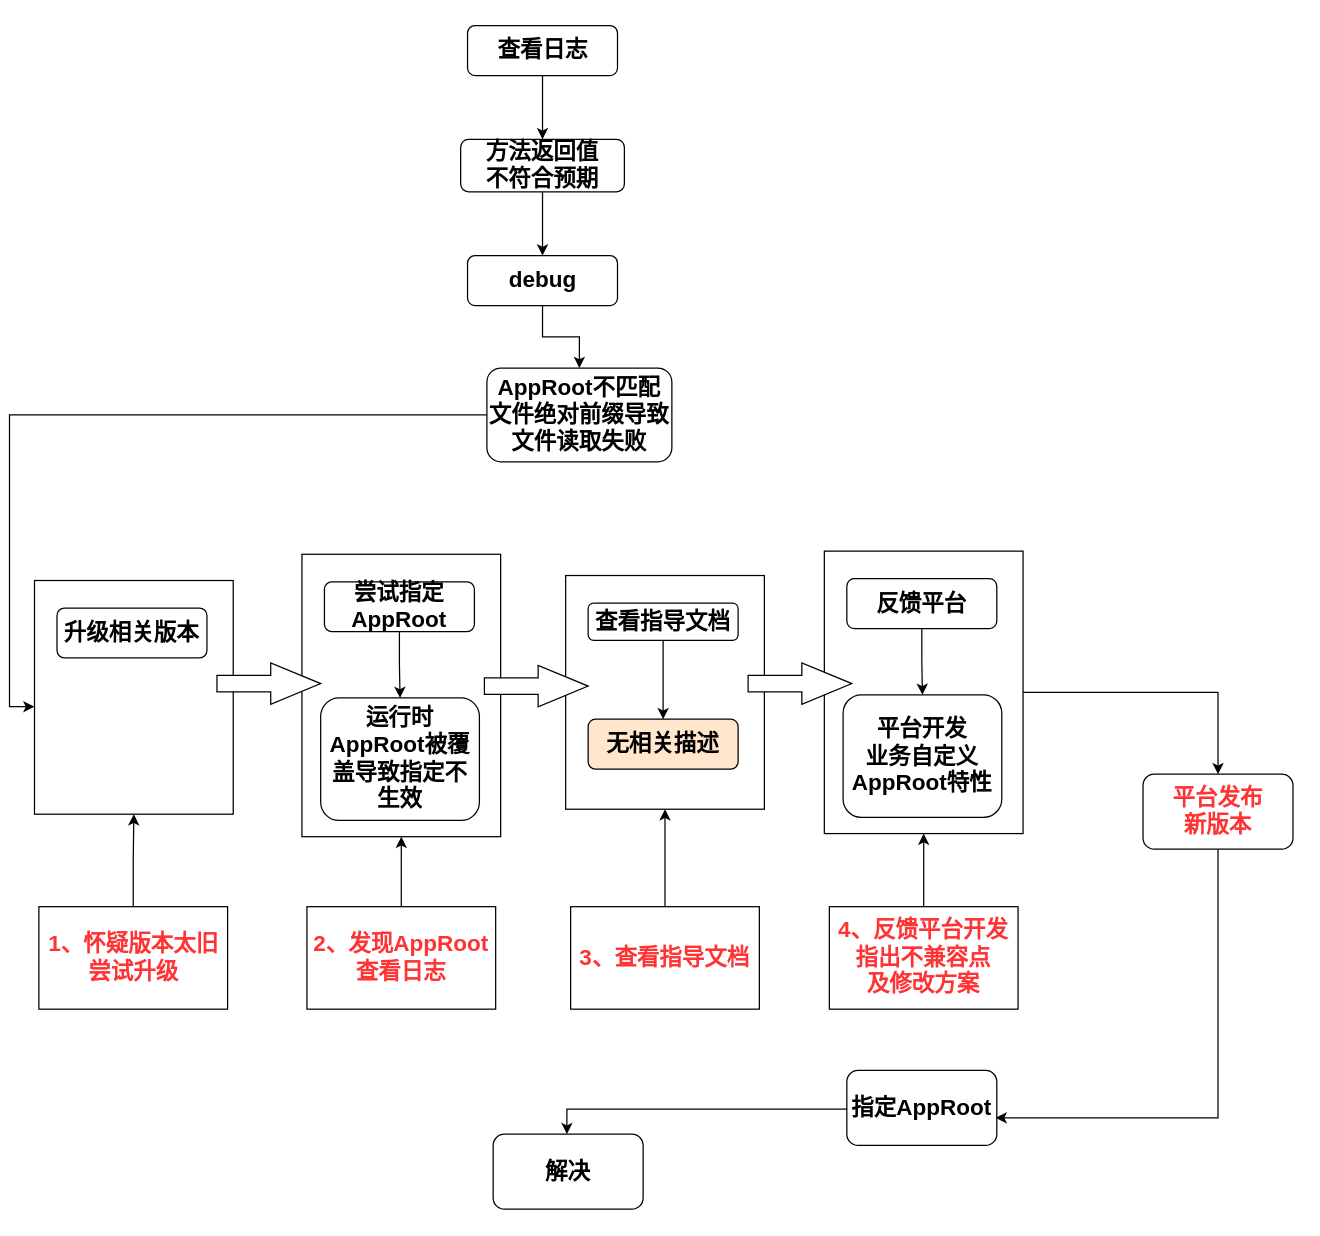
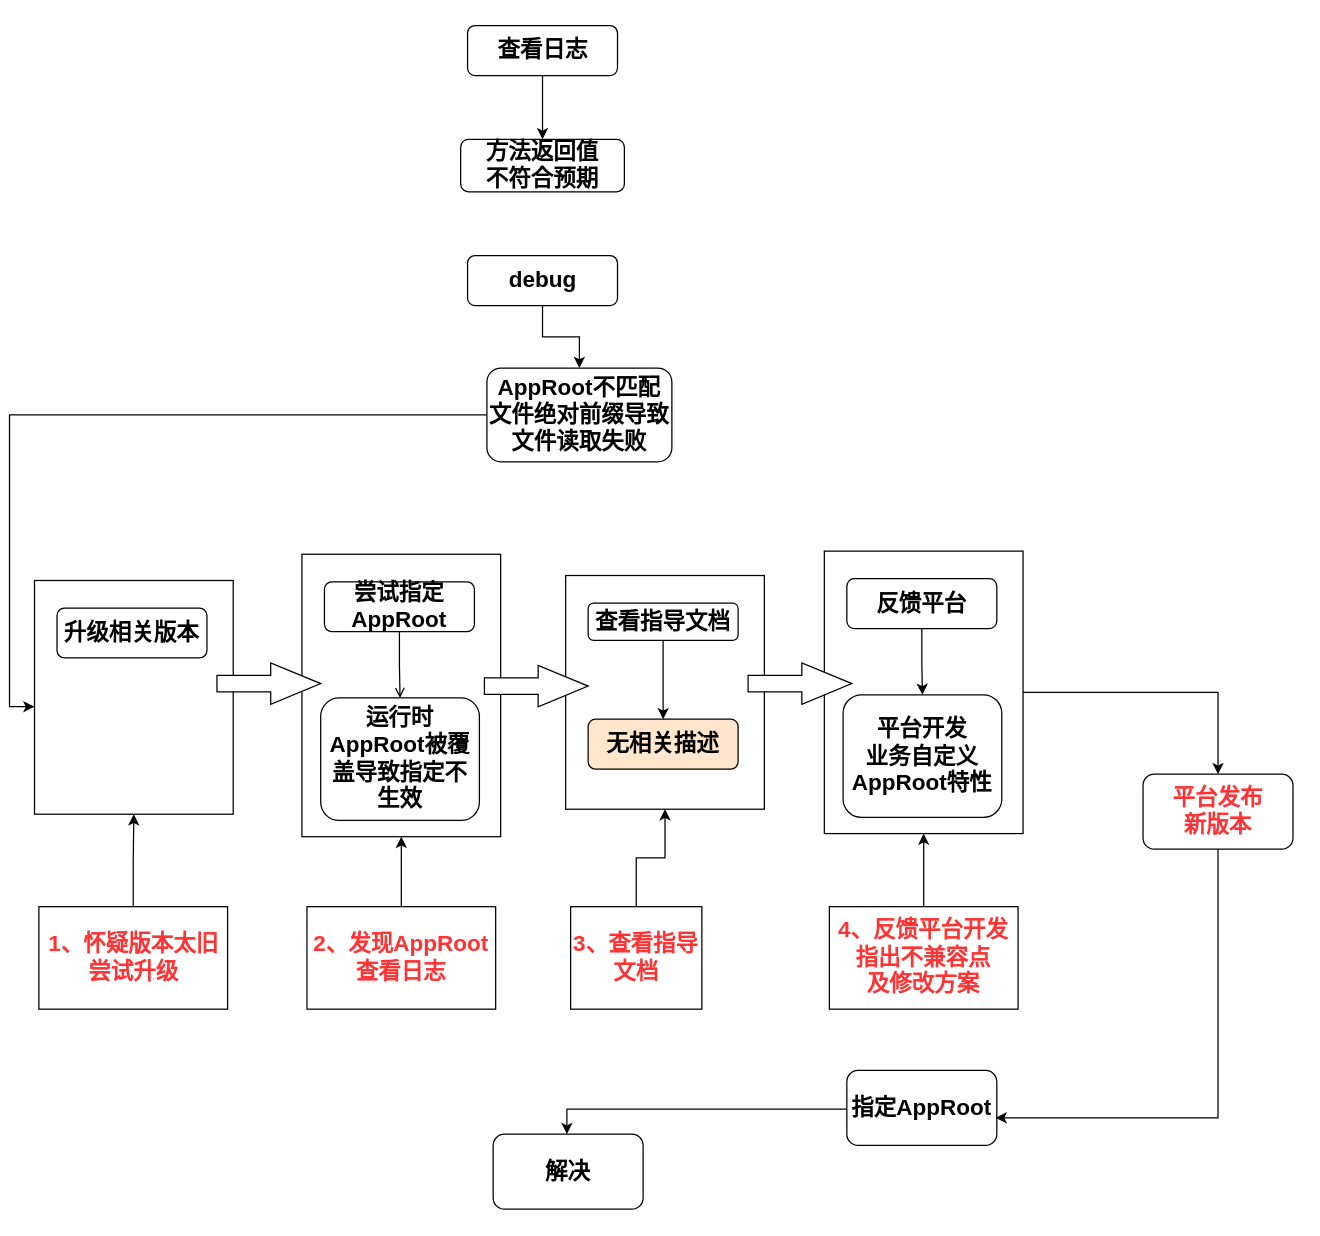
- <mxCell id="5" value="" style="edgeStyle=orthogonalEdgeStyle;rounded=0;orthogonalLoop=1;jettySize=auto;html=1;fontSize=18;fontStyle=1" edge="1" parent="1" source="6" target="8"><mxGeometry relative="1" as="geometry" /></mxCell>
- <mxCell id="13" value="" style="edgeStyle=orthogonalEdgeStyle;rounded=0;orthogonalLoop=1;jettySize=auto;html=1;fontSize=18;fontStyle=1" edge="1" parent="1" source="14" target="15"><mxGeometry relative="1" as="geometry" /></mxCell>
+ <mxCell id="13" value="" style="edgeStyle=orthogonalEdgeStyle;rounded=0;orthogonalLoop=1;jettySize=auto;html=1;fontSize=18;fontStyle=1;endArrow=open;" edge="1" parent="1" source="14" target="15"><mxGeometry relative="1" as="geometry" /></mxCell>
- <mxCell id="33" value="3、查看指导文档" style="rounded=0;whiteSpace=wrap;html=1;fontSize=18;fontStyle=1;fontColor=#FF3333;" vertex="1" parent="1"><mxGeometry x="449" y="725" width="151" height="82" as="geometry" /></mxCell>
+ <mxCell id="33" value="3、查看指导文档" style="rounded=0;whiteSpace=wrap;html=1;fontSize=18;fontStyle=1;fontColor=#FF3333;" vertex="1" parent="1"><mxGeometry x="449" y="725" width="105" height="82" as="geometry" /></mxCell>
